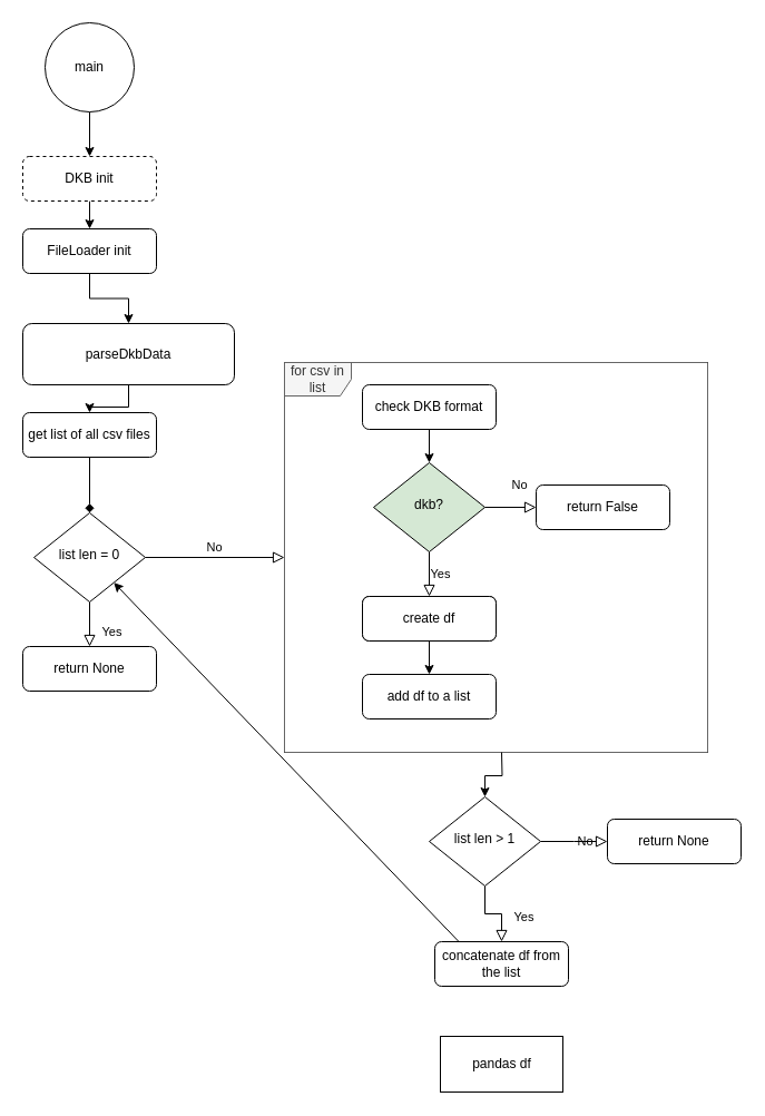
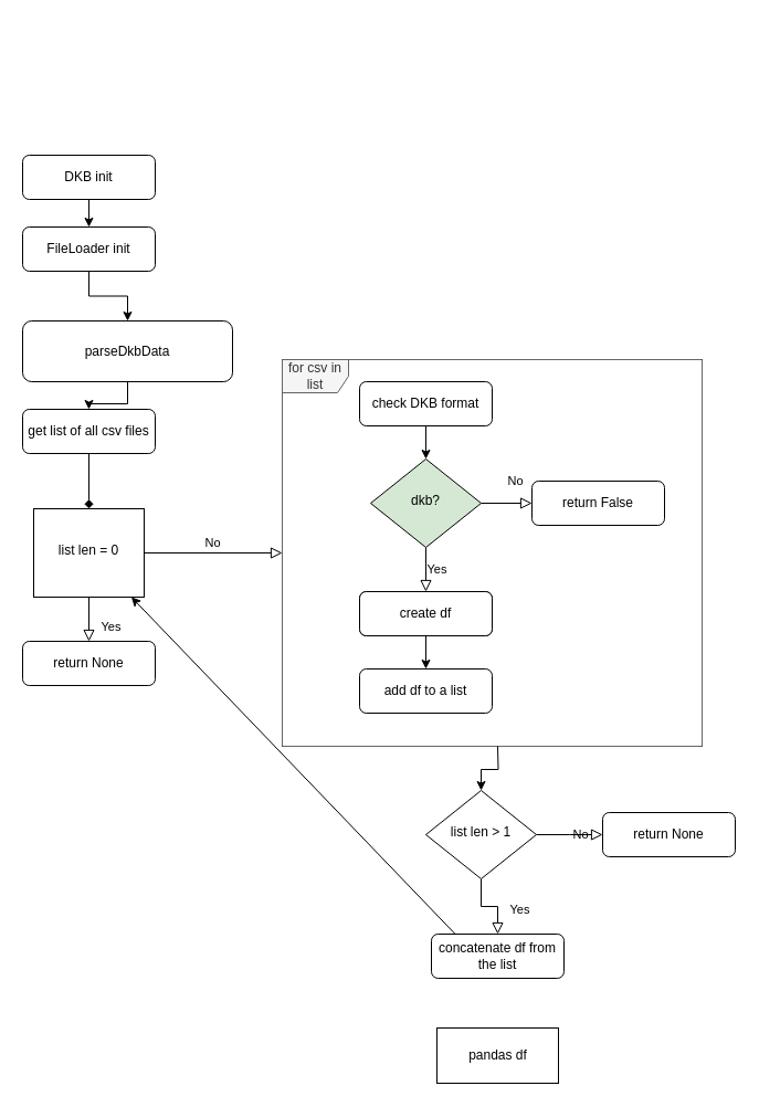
- <mxCell id="6" value="main" style="ellipse;whiteSpace=wrap;html=1;aspect=fixed;" parent="1" vertex="1"><mxGeometry x="40" y="20" width="80" height="80" as="geometry" /></mxCell>
- <mxCell id="5" style="edgeStyle=orthogonalEdgeStyle;rounded=0;orthogonalLoop=1;jettySize=auto;html=1;exitX=0.5;exitY=1;exitDx=0;exitDy=0;entryX=0.5;entryY=0;entryDx=0;entryDy=0;" parent="1" source="6" target="8" edge="1"><mxGeometry relative="1" as="geometry" /></mxCell>
- <mxCell id="8" value="DKB init" style="rounded=1;whiteSpace=wrap;html=1;fontSize=12;glass=0;strokeWidth=1;shadow=0;dashed=1;" parent="1" vertex="1"><mxGeometry x="20" y="140" width="120" height="40" as="geometry" /></mxCell>
+ <mxCell id="8" value="DKB init" style="rounded=1;whiteSpace=wrap;html=1;fontSize=12;glass=0;strokeWidth=1;shadow=0;" parent="1" vertex="1"><mxGeometry x="20" y="140" width="120" height="40" as="geometry" /></mxCell>
- <mxCell id="4" value="list len = 0" style="rhombus;whiteSpace=wrap;html=1;shadow=0;fontFamily=Helvetica;fontSize=12;align=center;strokeWidth=1;spacing=6;spacingTop=-4;" parent="1" vertex="1"><mxGeometry x="30" y="460" width="100" height="80" as="geometry" /></mxCell>
+ <mxCell id="4" value="list len = 0" style="whiteSpace=wrap;html=1;shadow=0;fontFamily=Helvetica;fontSize=12;align=center;strokeWidth=1;spacing=6;spacingTop=-4;rounded=0;" parent="1" vertex="1"><mxGeometry x="30" y="460" width="100" height="80" as="geometry" /></mxCell>
